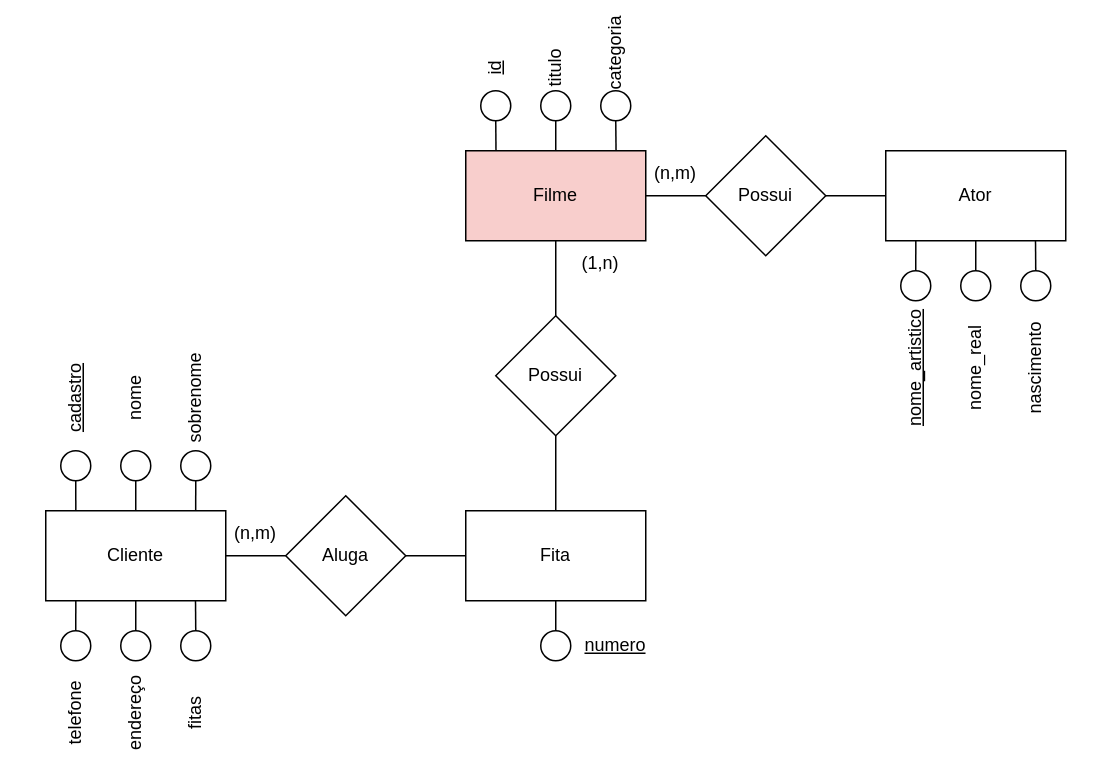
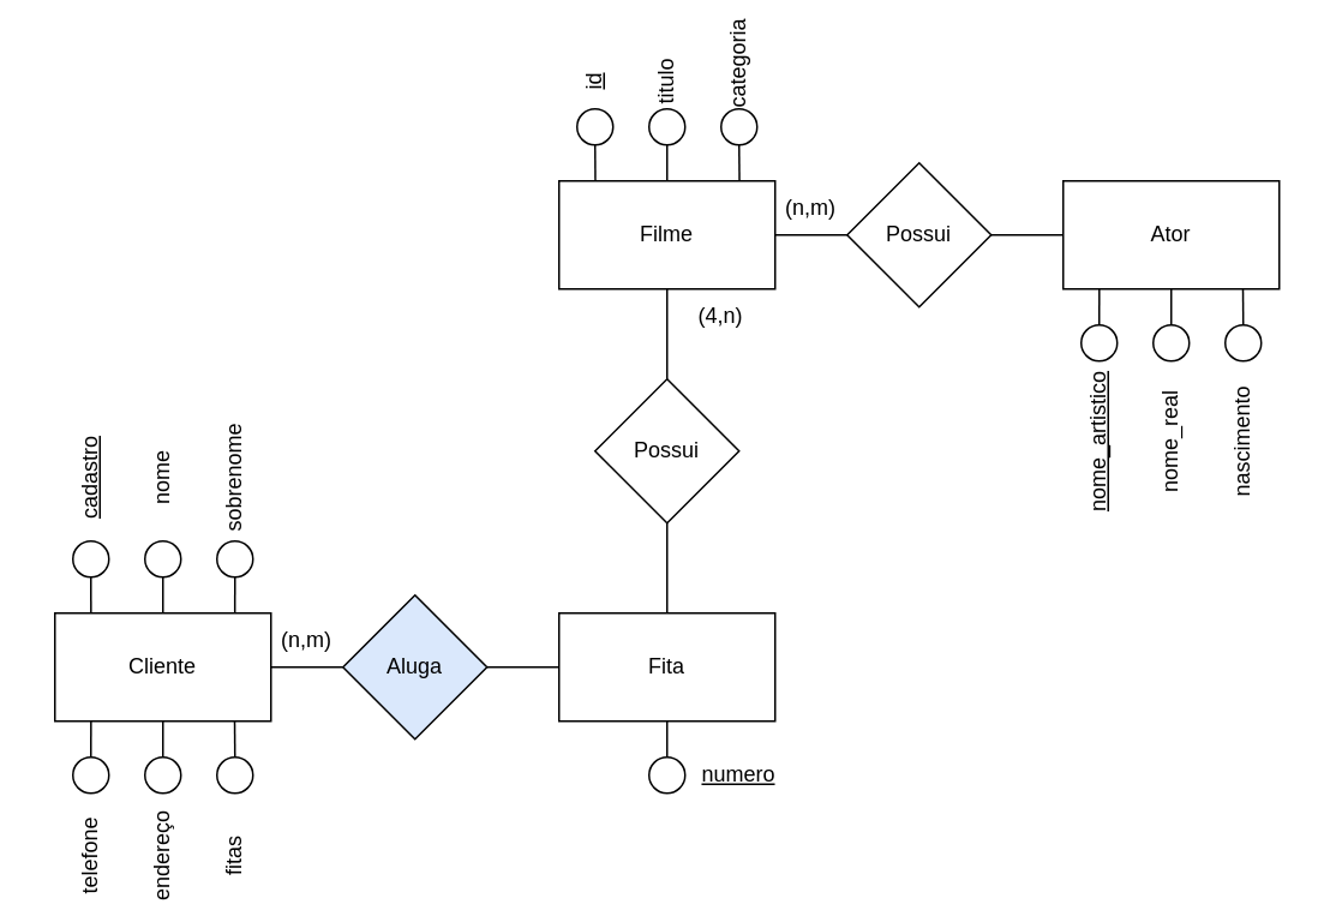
- <mxCell id="4" value="Filme" style="rounded=0;whiteSpace=wrap;html=1;fillColor=#f8cecc;" vertex="1" parent="1"><mxGeometry x="310" y="100" width="120" height="60" as="geometry" /></mxCell>
+ <mxCell id="4" value="Filme" style="rounded=0;whiteSpace=wrap;html=1;" vertex="1" parent="1"><mxGeometry x="310" y="100" width="120" height="60" as="geometry" /></mxCell>
- <mxCell id="7" value="(1,n)" style="text;html=1;strokeColor=none;fillColor=none;align=center;verticalAlign=middle;whiteSpace=wrap;rounded=0;" vertex="1" parent="1"><mxGeometry x="370" y="160" width="60" height="30" as="geometry" /></mxCell>
+ <mxCell id="7" value="(4,n)" style="text;html=1;strokeColor=none;fillColor=none;align=center;verticalAlign=middle;whiteSpace=wrap;rounded=0;" vertex="1" parent="1"><mxGeometry x="370" y="160" width="60" height="30" as="geometry" /></mxCell>
- <mxCell id="8" value="Aluga" style="rhombus;whiteSpace=wrap;html=1;" vertex="1" parent="1"><mxGeometry x="190" y="330" width="80" height="80" as="geometry" /></mxCell>
+ <mxCell id="8" value="Aluga" style="rhombus;whiteSpace=wrap;html=1;fillColor=#dae8fc;" vertex="1" parent="1"><mxGeometry x="190" y="330" width="80" height="80" as="geometry" /></mxCell>
